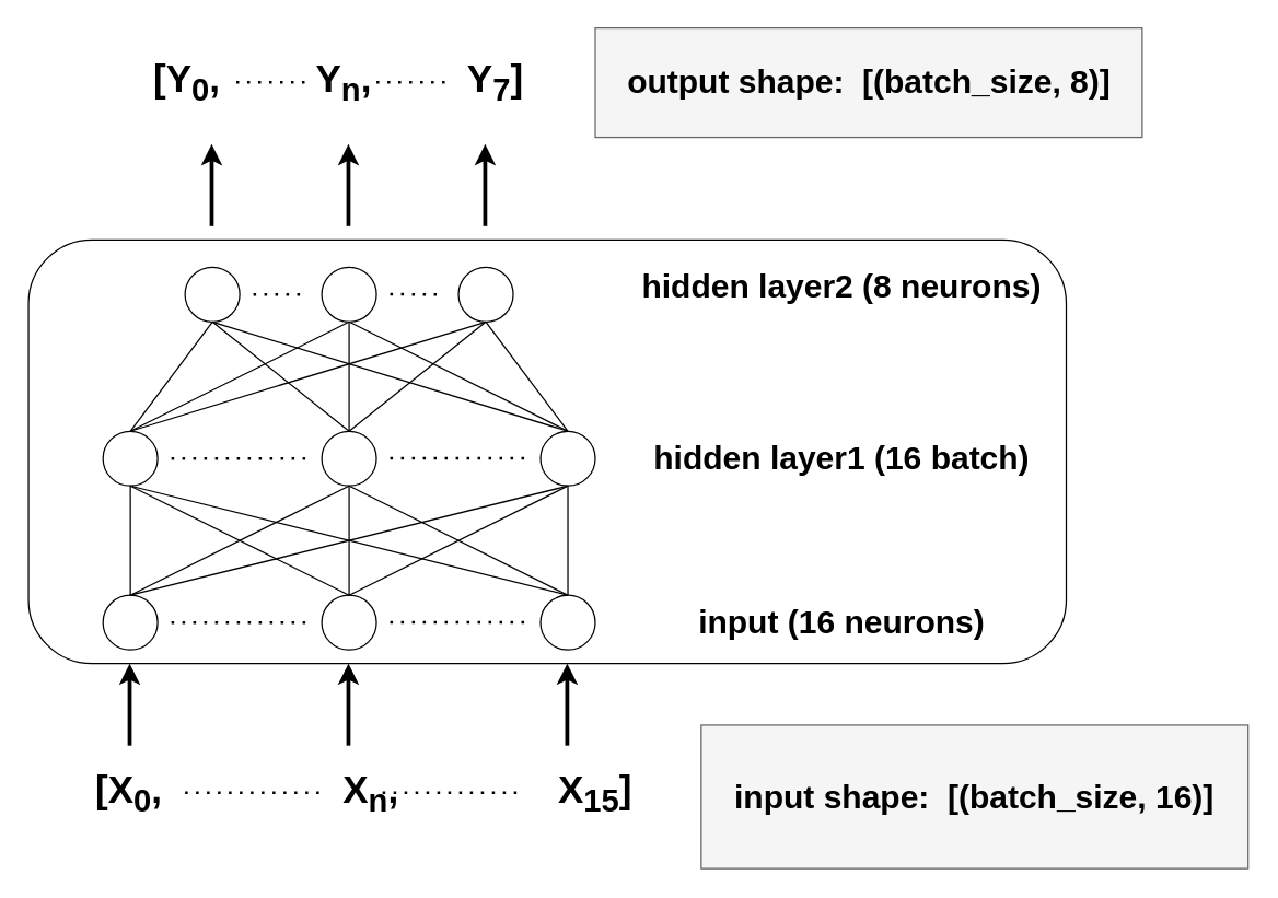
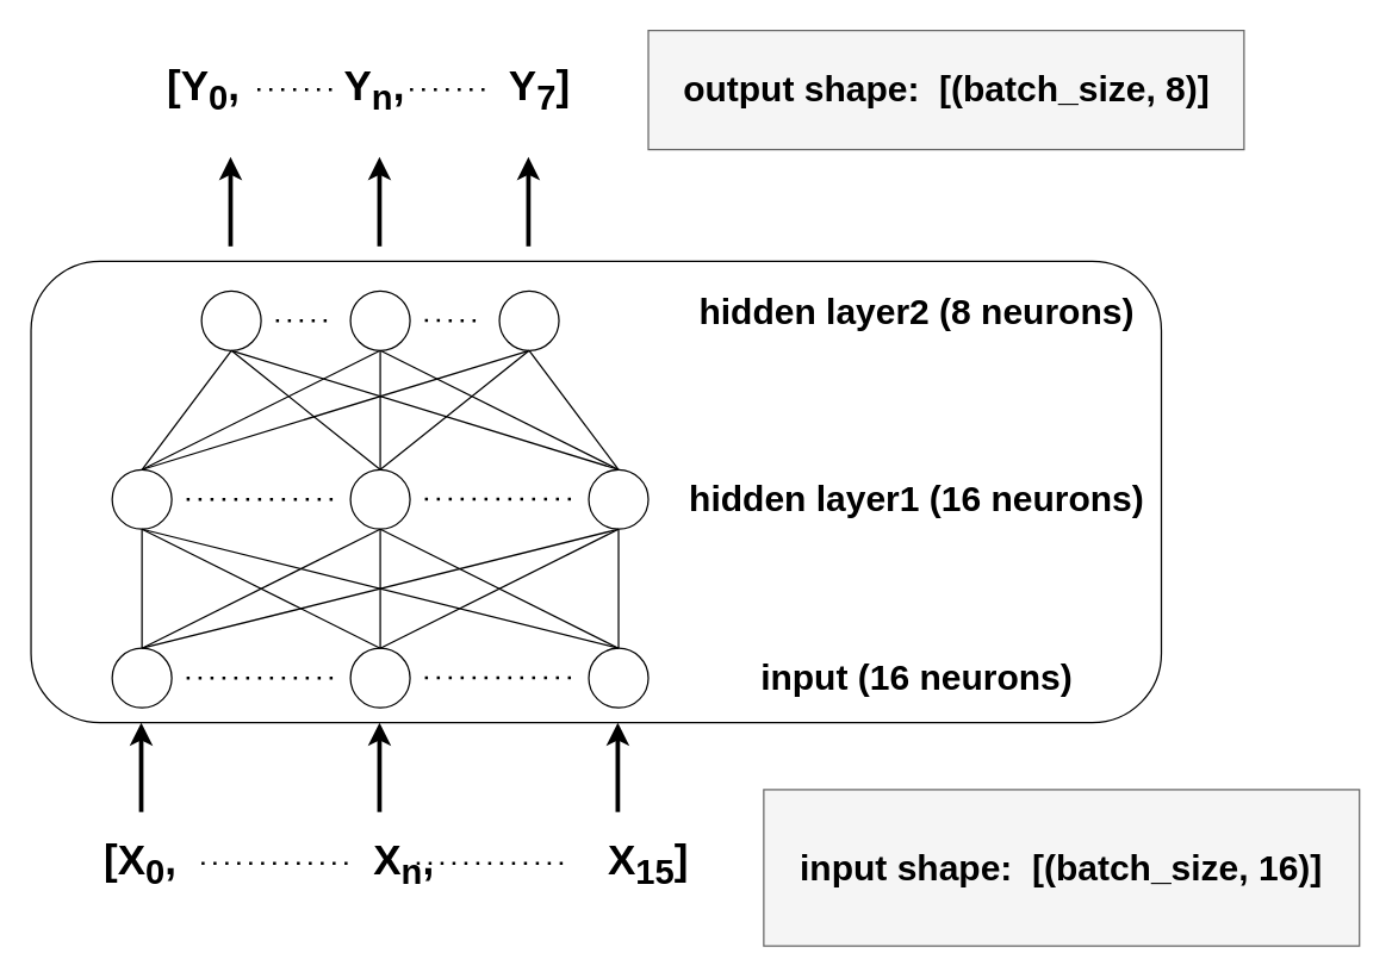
- <mxCell id="23" value="&lt;b&gt;&lt;font style=&quot;font-size: 24px;&quot;&gt;hidden layer1 (16 batch)&lt;/font&gt;&lt;/b&gt;" style="text;html=1;align=center;verticalAlign=middle;whiteSpace=wrap;rounded=0;" parent="1" vertex="1"><mxGeometry x="434.5" y="320" width="360" height="30" as="geometry" /></mxCell>
+ <mxCell id="23" value="&lt;b&gt;&lt;font style=&quot;font-size: 24px;&quot;&gt;hidden layer1 (16 neurons)&lt;/font&gt;&lt;/b&gt;" style="text;html=1;align=center;verticalAlign=middle;whiteSpace=wrap;rounded=0;" parent="1" vertex="1"><mxGeometry x="434.5" y="320" width="360" height="30" as="geometry" /></mxCell>
